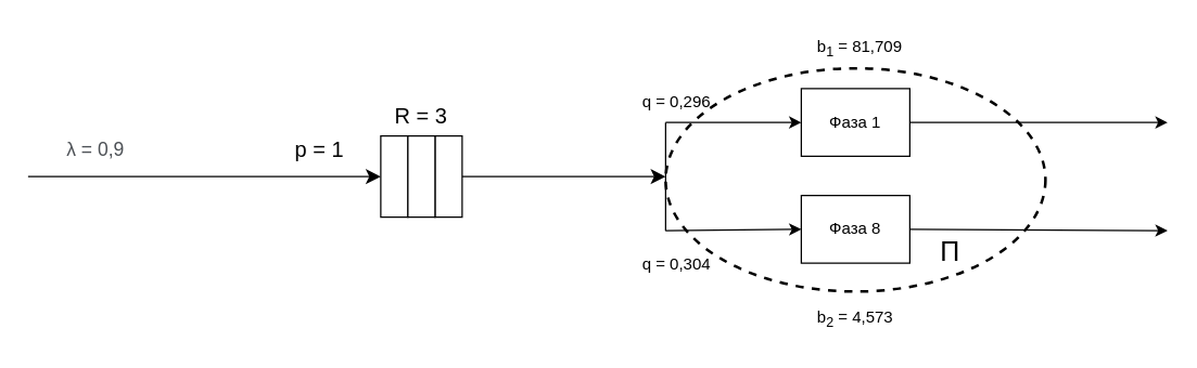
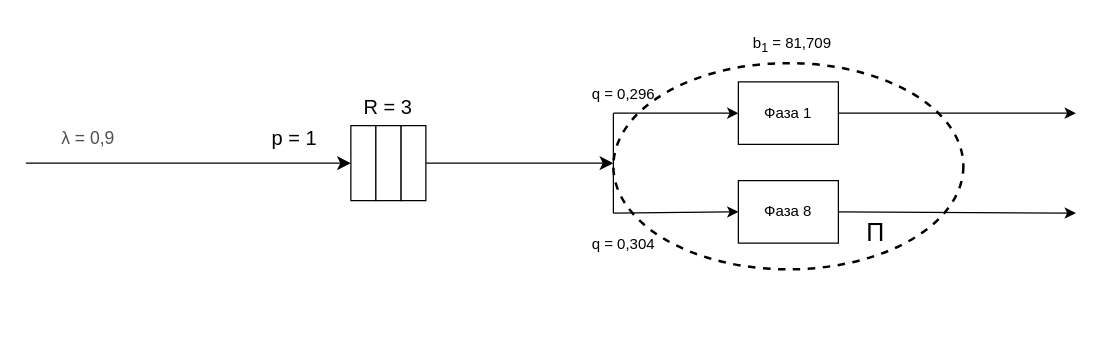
- <mxCell id="22" value="b&lt;sub&gt;2&lt;/sub&gt;&amp;nbsp;= 4,573" style="text;html=1;align=center;verticalAlign=middle;whiteSpace=wrap;rounded=0;" vertex="1" parent="1"><mxGeometry x="600" y="220" width="60" height="30" as="geometry" /></mxCell>
